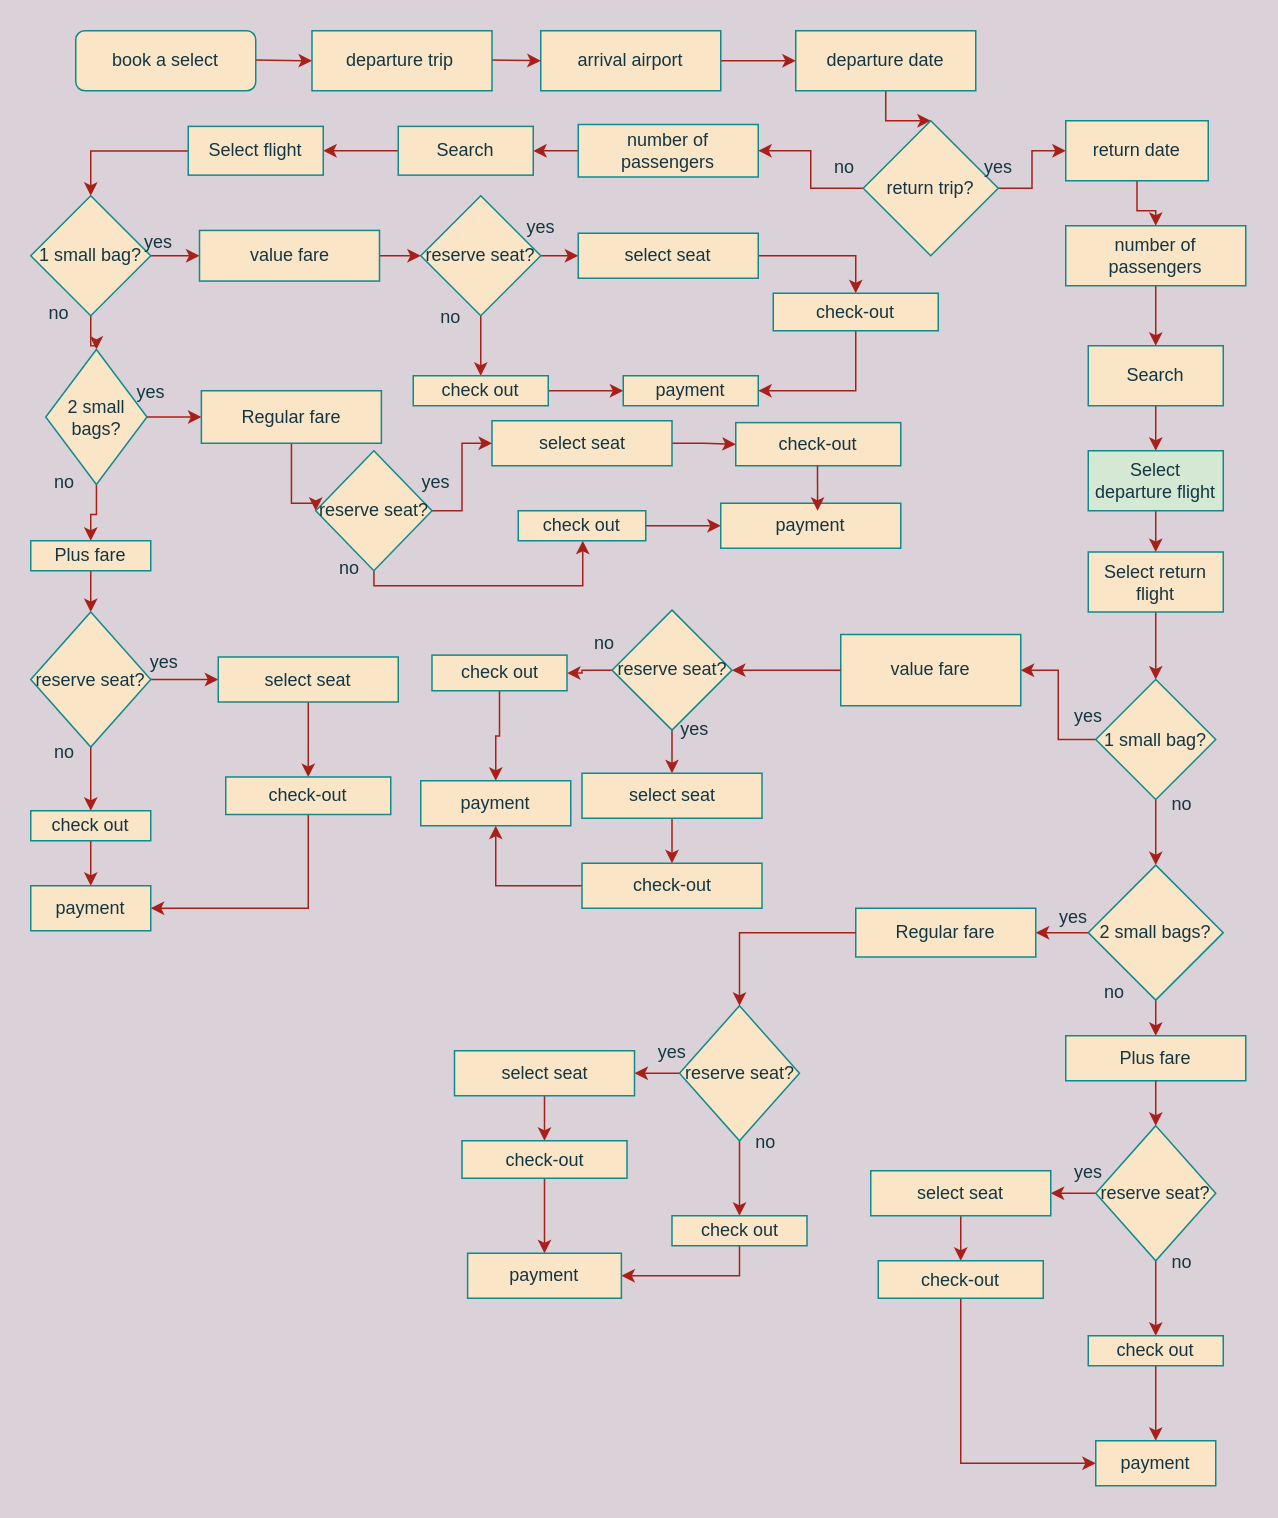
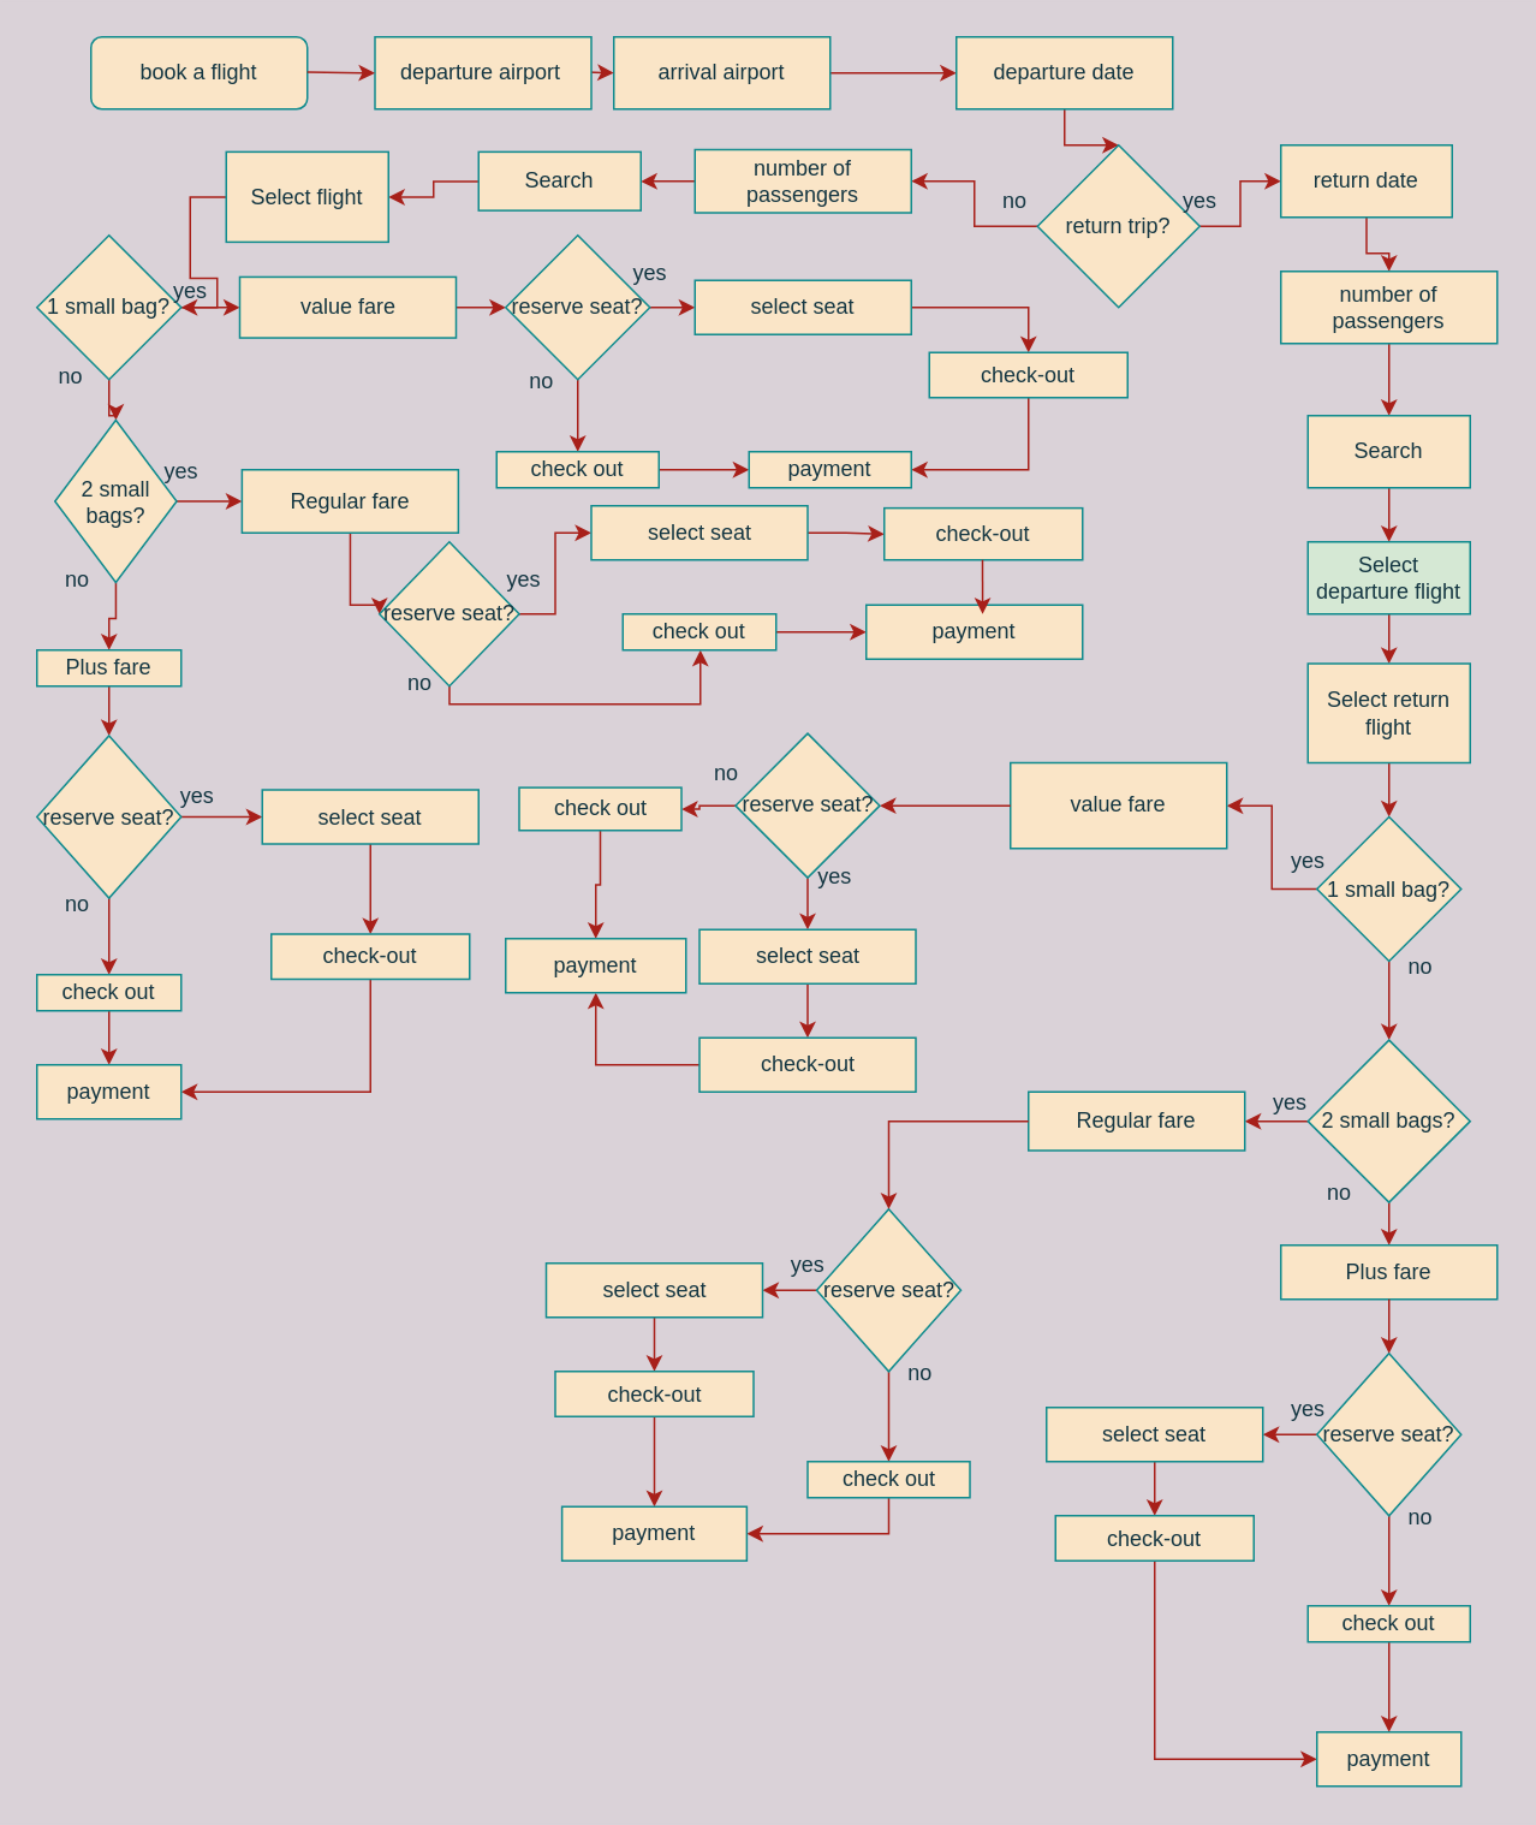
- <mxCell id="2" value="book a select" style="rounded=1;whiteSpace=wrap;html=1;fontSize=12;glass=0;strokeWidth=1;shadow=0;fillColor=#FAE5C7;strokeColor=#0F8B8D;fontColor=#143642;" parent="1" vertex="1"><mxGeometry x="50" y="20" width="120" height="40" as="geometry" /></mxCell>
+ <mxCell id="2" value="book a flight" style="rounded=1;whiteSpace=wrap;html=1;fontSize=12;glass=0;strokeWidth=1;shadow=0;fillColor=#FAE5C7;strokeColor=#0F8B8D;fontColor=#143642;" parent="1" vertex="1"><mxGeometry x="50" y="20" width="120" height="40" as="geometry" /></mxCell>
- <mxCell id="102" value="departure trip&amp;nbsp;" style="rounded=0;whiteSpace=wrap;html=1;fillColor=#FAE5C7;strokeColor=#0F8B8D;fontColor=#143642;" parent="1" vertex="1"><mxGeometry x="207.5" y="20" width="120" height="40" as="geometry" /></mxCell>
+ <mxCell id="102" value="departure airport&amp;nbsp;" style="rounded=0;whiteSpace=wrap;html=1;fillColor=#FAE5C7;strokeColor=#0F8B8D;fontColor=#143642;" parent="1" vertex="1"><mxGeometry x="207.5" y="20" width="120" height="40" as="geometry" /></mxCell>
- <mxCell id="4" value="arrival airport" style="rounded=0;whiteSpace=wrap;html=1;fillColor=#FAE5C7;strokeColor=#0F8B8D;fontColor=#143642;" parent="1" vertex="1"><mxGeometry x="360" y="20" width="120" height="40" as="geometry" /></mxCell>
+ <mxCell id="4" value="arrival airport" style="rounded=0;whiteSpace=wrap;html=1;fillColor=#FAE5C7;strokeColor=#0F8B8D;fontColor=#143642;" parent="1" vertex="1"><mxGeometry x="340" y="20" width="120" height="40" as="geometry" /></mxCell>
- <mxCell id="24" value="Select flight" style="whiteSpace=wrap;html=1;rounded=0;fillColor=#FAE5C7;strokeColor=#0F8B8D;fontColor=#143642;" vertex="1" parent="1"><mxGeometry x="125" y="83.75" width="90" height="32.5" as="geometry" /></mxCell>
+ <mxCell id="24" value="Select flight" style="whiteSpace=wrap;html=1;rounded=0;fillColor=#FAE5C7;strokeColor=#0F8B8D;fontColor=#143642;" vertex="1" parent="1"><mxGeometry x="125" y="83.75" width="90" height="50" as="geometry" /></mxCell>
- <mxCell id="28" value="Select return flight" style="whiteSpace=wrap;html=1;rounded=0;fillColor=#FAE5C7;strokeColor=#0F8B8D;fontColor=#143642;" vertex="1" parent="1"><mxGeometry x="725" y="367.5" width="90" height="40" as="geometry" /></mxCell>
+ <mxCell id="28" value="Select return flight" style="whiteSpace=wrap;html=1;rounded=0;fillColor=#FAE5C7;strokeColor=#0F8B8D;fontColor=#143642;" vertex="1" parent="1"><mxGeometry x="725" y="367.5" width="90" height="55" as="geometry" /></mxCell>
